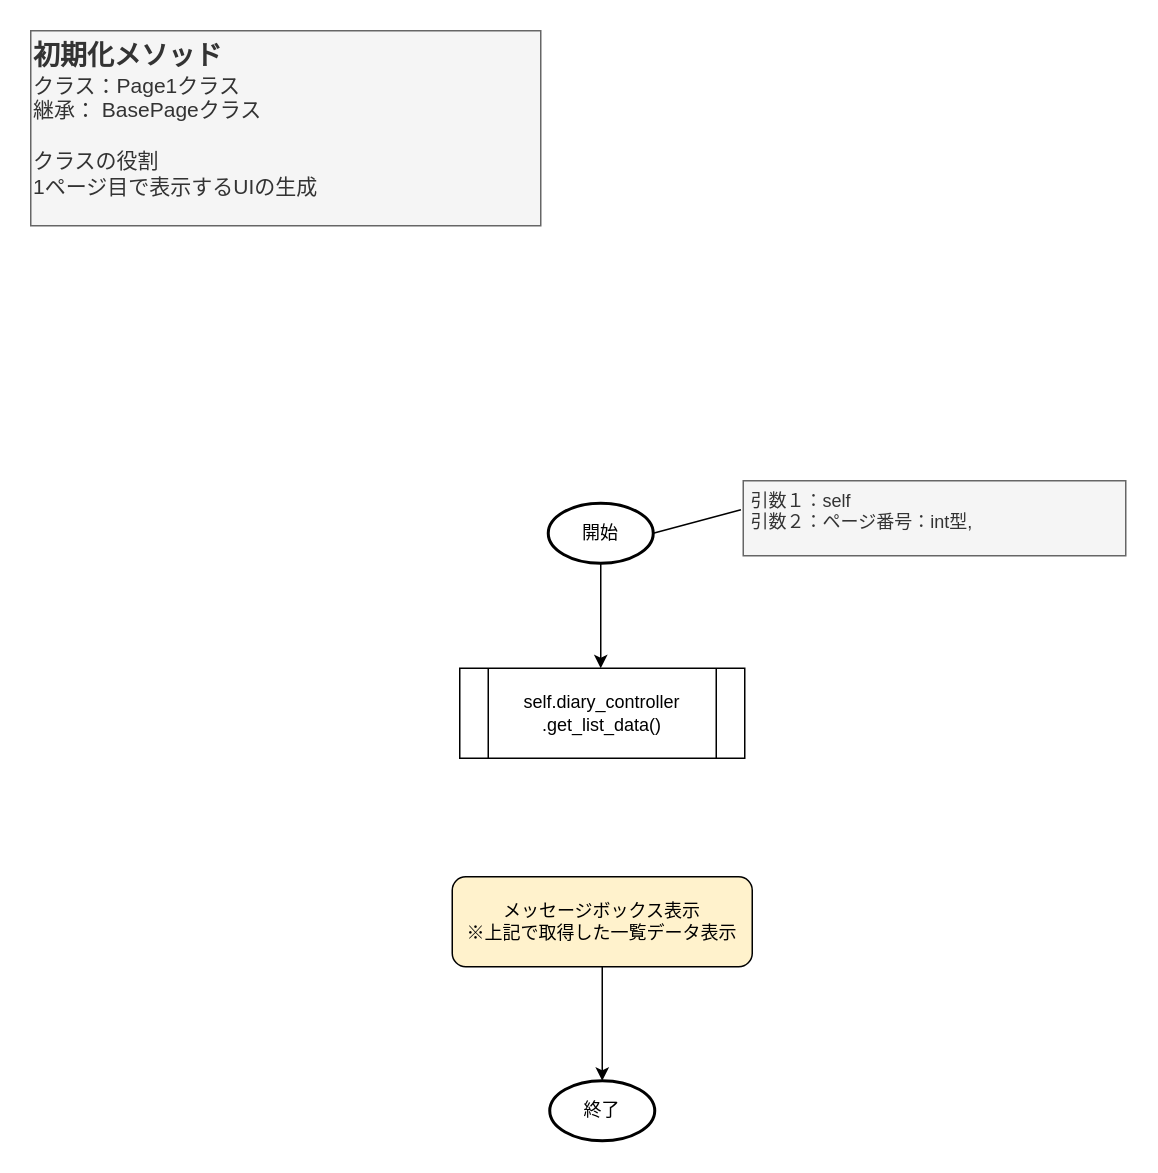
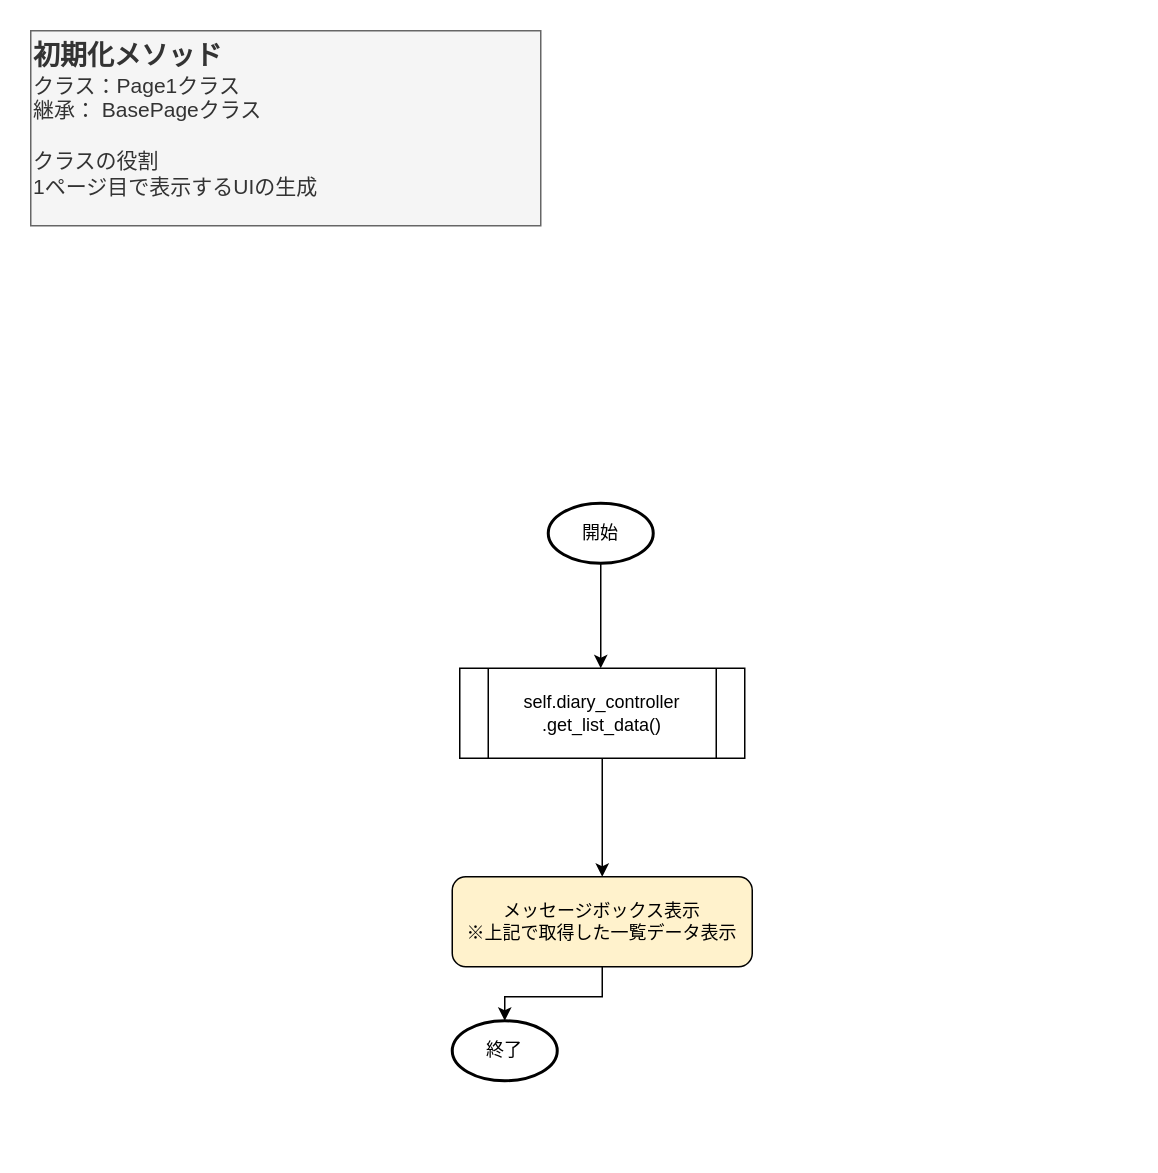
- <mxCell id="6" value="&amp;nbsp;引数１：self&lt;div&gt;&amp;nbsp;引数２：ページ番号：int型&lt;span style=&quot;background-color: initial;&quot;&gt;,&lt;/span&gt;&lt;/div&gt;" style="text;html=1;align=left;verticalAlign=top;whiteSpace=wrap;rounded=0;fillColor=#f5f5f5;fontColor=#333333;strokeColor=#666666;" parent="1" vertex="1"><mxGeometry x="495" y="320" width="255" height="50" as="geometry" /></mxCell>
- <mxCell id="5" style="rounded=0;orthogonalLoop=1;jettySize=auto;html=1;entryX=1;entryY=0.5;entryDx=0;entryDy=0;exitX=-0.006;exitY=0.387;exitDx=0;exitDy=0;exitPerimeter=0;endArrow=none;endFill=0;entryPerimeter=0;" parent="1" source="6" target="3" edge="1"><mxGeometry relative="1" as="geometry"><mxPoint x="435" y="315" as="targetPoint" /></mxGeometry></mxCell>
+ <mxCell id="10" value="" style="edgeStyle=orthogonalEdgeStyle;rounded=0;orthogonalLoop=1;jettySize=auto;html=1;" parent="1" source="11" target="9" edge="1"><mxGeometry relative="1" as="geometry" /></mxCell>
- <mxCell id="7" value="終了" style="strokeWidth=2;html=1;shape=mxgraph.flowchart.start_1;whiteSpace=wrap;" parent="1" vertex="1"><mxGeometry x="366" y="720" width="70" height="40" as="geometry" /></mxCell>
+ <mxCell id="7" value="終了" style="strokeWidth=2;html=1;shape=mxgraph.flowchart.start_1;whiteSpace=wrap;" parent="1" vertex="1"><mxGeometry x="301" y="680" width="70" height="40" as="geometry" /></mxCell>
